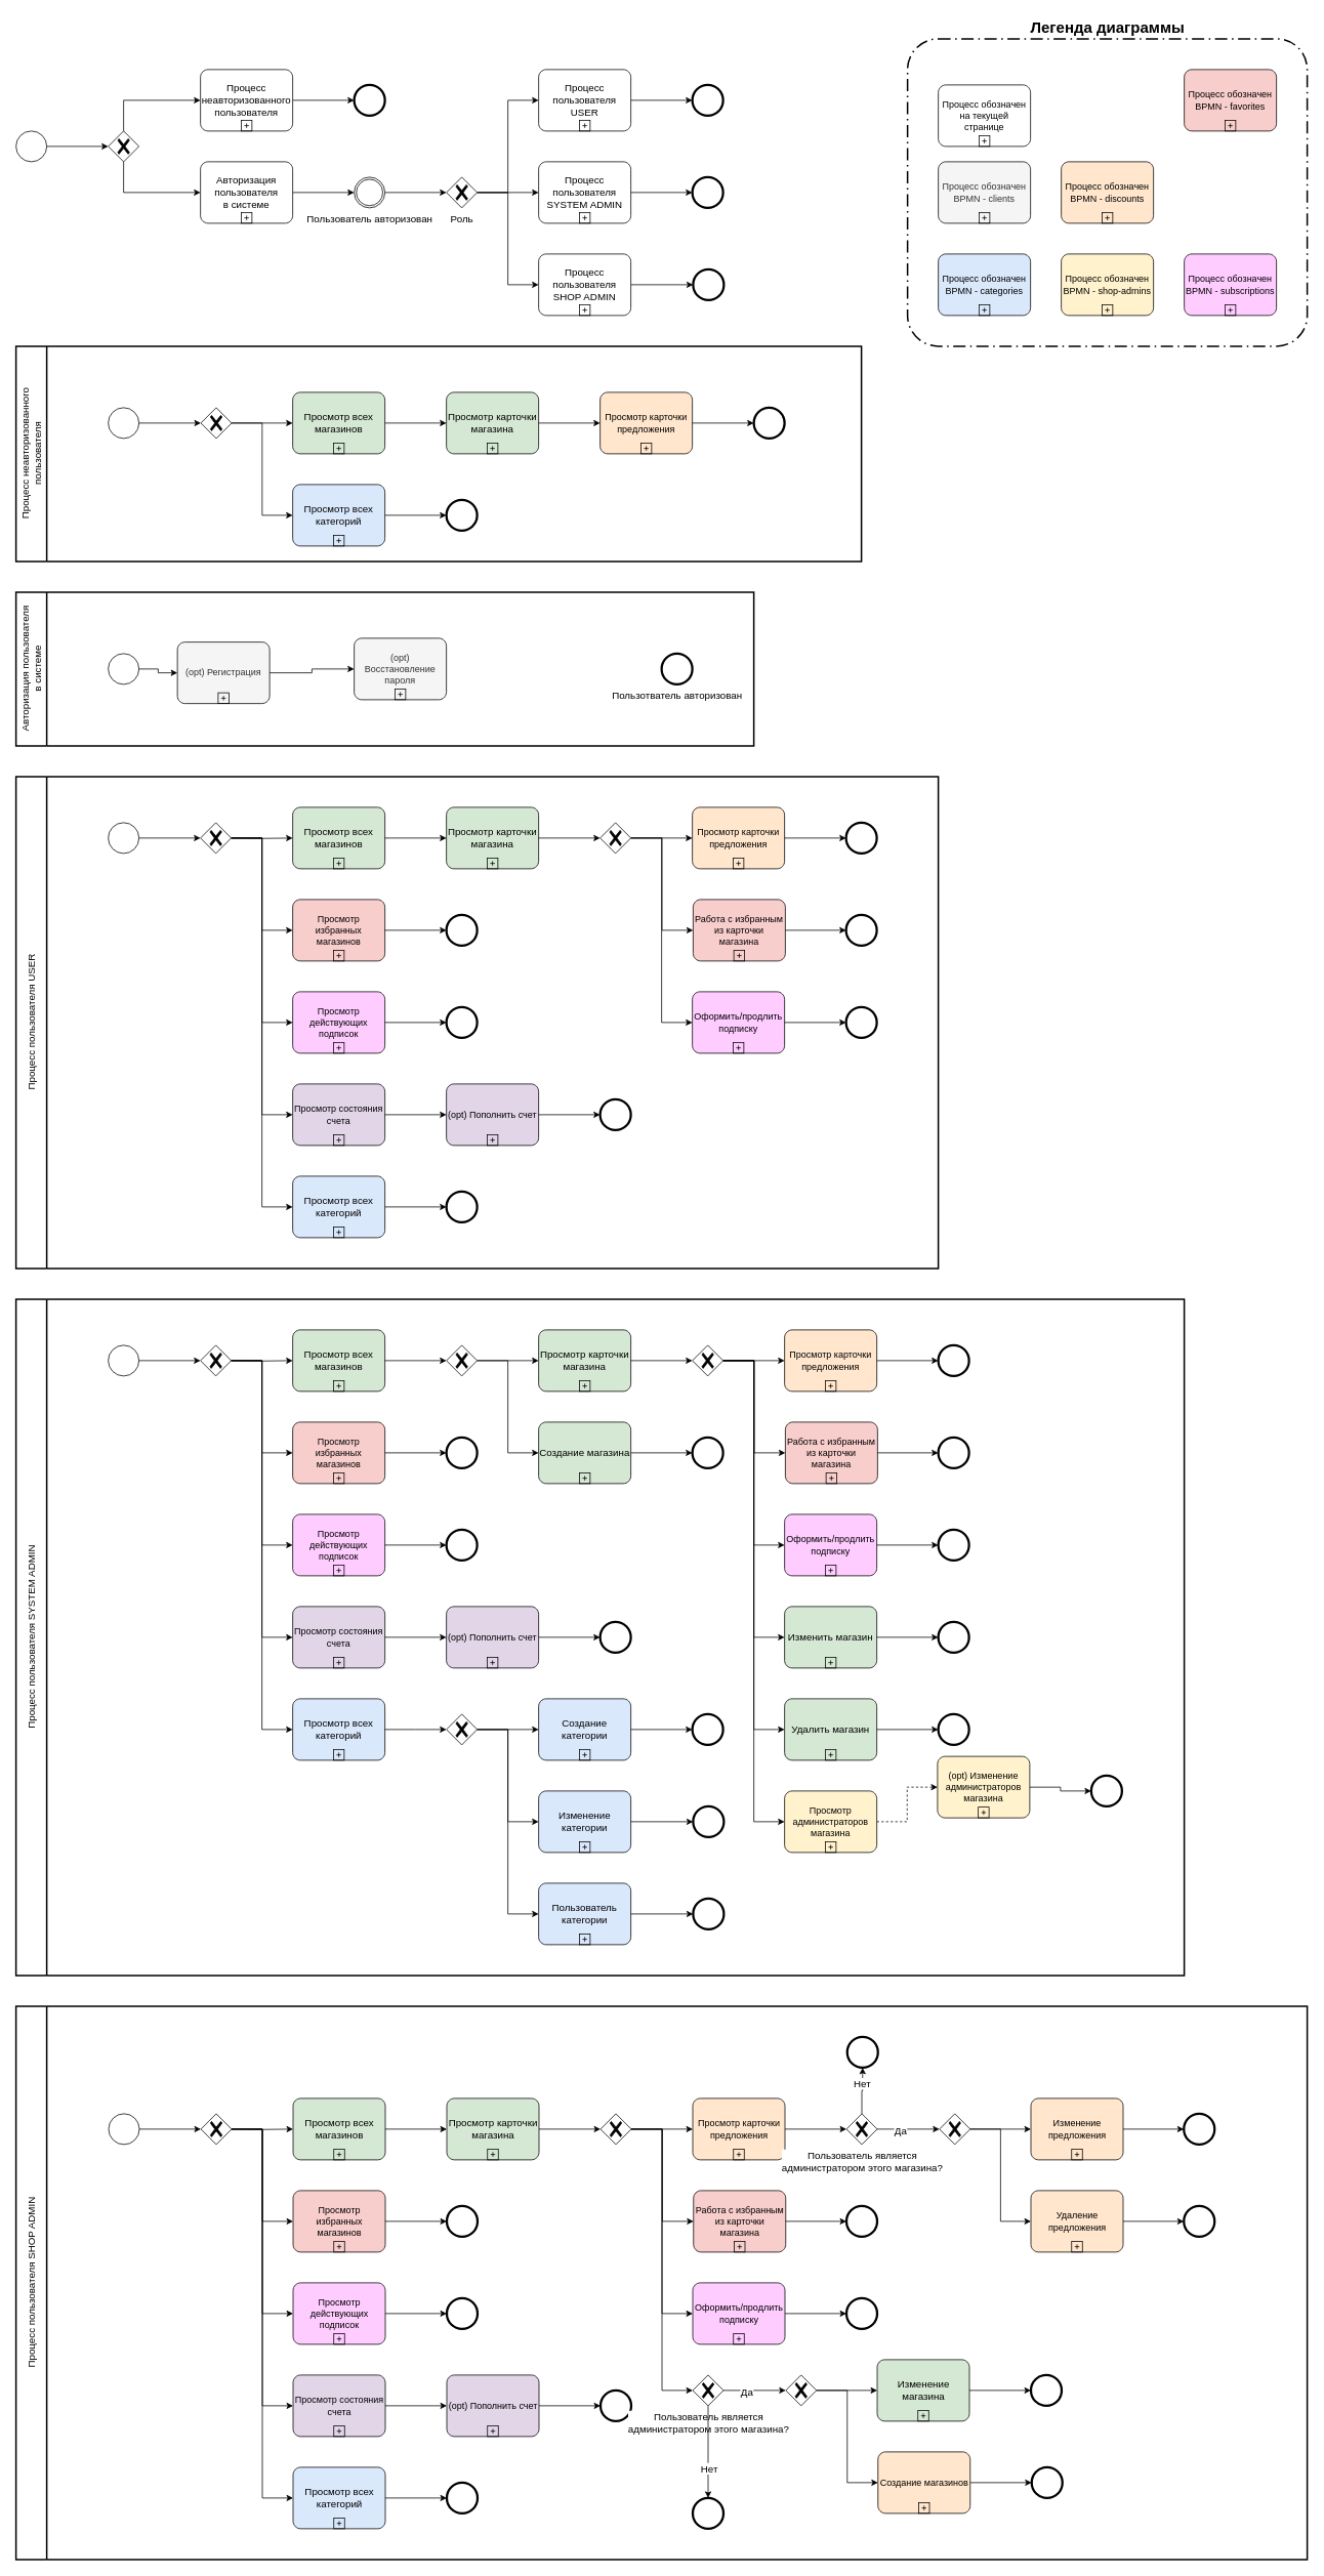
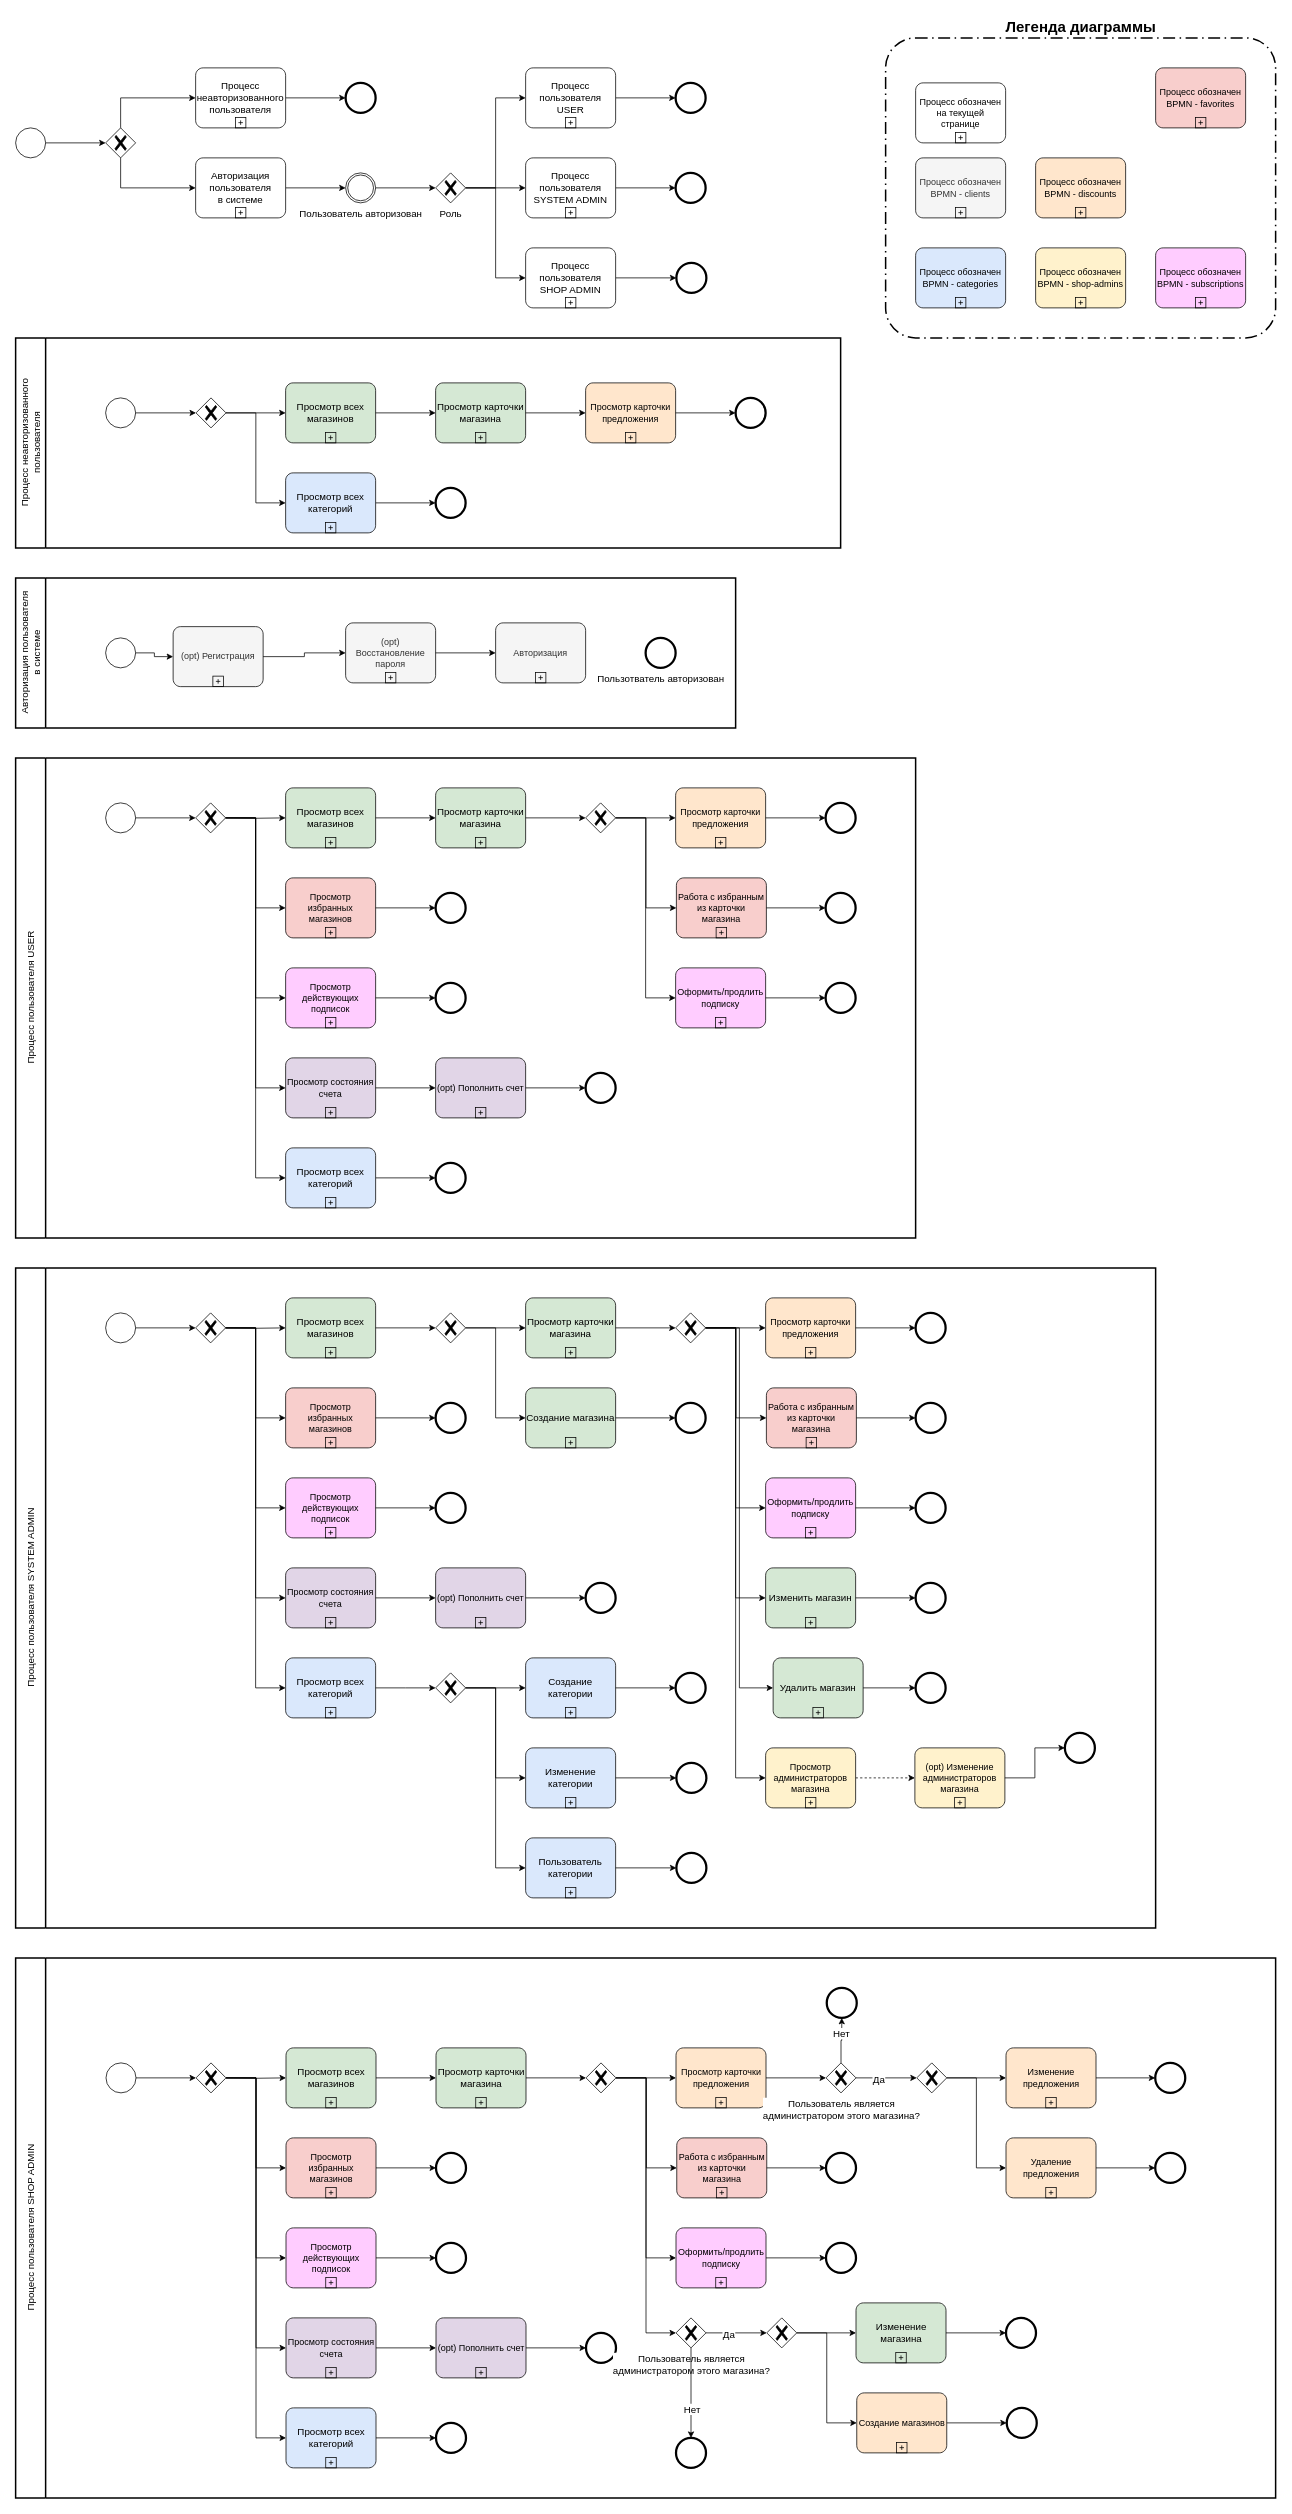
+ <mxCell id="8" style="edgeStyle=orthogonalEdgeStyle;rounded=0;orthogonalLoop=1;jettySize=auto;html=1;endArrow=classic;endFill=1;" parent="3" source="5" target="7" edge="1"><mxGeometry relative="1" as="geometry" /></mxCell>
+ <mxCell id="7" value="Авторизация" style="points=[[0.25,0,0],[0.5,0,0],[0.75,0,0],[1,0.25,0],[1,0.5,0],[1,0.75,0],[0.75,1,0],[0.5,1,0],[0.25,1,0],[0,0.75,0],[0,0.5,0],[0,0.25,0]];shape=mxgraph.bpmn.task;whiteSpace=wrap;rectStyle=rounded;size=10;taskMarker=abstract;isLoopSub=1;fontColor=#333333;strokeColor=#000000;fillColor=#f5f5f5;" parent="3" vertex="1"><mxGeometry x="640" y="60" width="120" height="80" as="geometry" /></mxCell>
- <mxCell id="130" value="Удалить магазин" style="points=[[0.25,0,0],[0.5,0,0],[0.75,0,0],[1,0.25,0],[1,0.5,0],[1,0.75,0],[0.75,1,0],[0.5,1,0],[0.25,1,0],[0,0.75,0],[0,0.5,0],[0,0.25,0]];shape=mxgraph.bpmn.task;whiteSpace=wrap;rectStyle=rounded;size=10;taskMarker=abstract;isLoopSub=1;fontSize=13;strokeColor=#000000;fillColor=#d5e8d4;" parent="87" vertex="1"><mxGeometry x="1000" y="520" width="120" height="80" as="geometry" /></mxCell>
+ <mxCell id="130" value="Удалить магазин" style="points=[[0.25,0,0],[0.5,0,0],[0.75,0,0],[1,0.25,0],[1,0.5,0],[1,0.75,0],[0.75,1,0],[0.5,1,0],[0.25,1,0],[0,0.75,0],[0,0.5,0],[0,0.25,0]];shape=mxgraph.bpmn.task;whiteSpace=wrap;rectStyle=rounded;size=10;taskMarker=abstract;isLoopSub=1;fontSize=13;strokeColor=#000000;fillColor=#d5e8d4;" parent="87" vertex="1"><mxGeometry x="1010" y="520" width="120" height="80" as="geometry" /></mxCell>
- <mxCell id="156" value="(opt) Изменение администраторов магазина" style="points=[[0.25,0,0],[0.5,0,0],[0.75,0,0],[1,0.25,0],[1,0.5,0],[1,0.75,0],[0.75,1,0],[0.5,1,0],[0.25,1,0],[0,0.75,0],[0,0.5,0],[0,0.25,0]];shape=mxgraph.bpmn.task;whiteSpace=wrap;rectStyle=rounded;size=10;taskMarker=abstract;isLoopSub=1;fontSize=12;strokeColor=#000000;fillColor=#fff2cc;" parent="87" vertex="1"><mxGeometry x="1199" y="595" width="120" height="80" as="geometry" /></mxCell>
+ <mxCell id="156" value="(opt) Изменение администраторов магазина" style="points=[[0.25,0,0],[0.5,0,0],[0.75,0,0],[1,0.25,0],[1,0.5,0],[1,0.75,0],[0.75,1,0],[0.5,1,0],[0.25,1,0],[0,0.75,0],[0,0.5,0],[0,0.25,0]];shape=mxgraph.bpmn.task;whiteSpace=wrap;rectStyle=rounded;size=10;taskMarker=abstract;isLoopSub=1;fontSize=12;strokeColor=#000000;fillColor=#fff2cc;" parent="87" vertex="1"><mxGeometry x="1199" y="640" width="120" height="80" as="geometry" /></mxCell>
